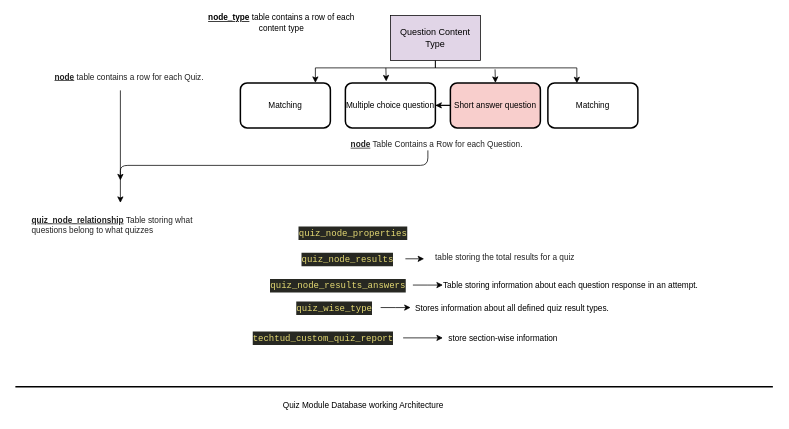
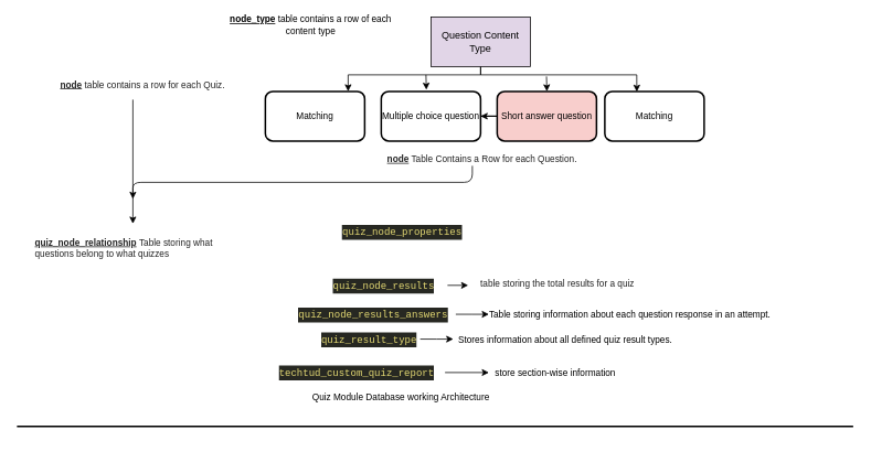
- <mxCell id="20" value="&lt;div style=&quot;color: rgb(248 , 248 , 242) ; background-color: rgb(39 , 40 , 34) ; font-family: &amp;#34;menlo&amp;#34; , &amp;#34;monaco&amp;#34; , &amp;#34;courier new&amp;#34; , monospace ; font-size: 12px ; line-height: 18px&quot;&gt;&lt;span style=&quot;color: #e6db74&quot;&gt;quiz_node_properties&lt;/span&gt;&lt;/div&gt;" style="text;html=1;align=center;verticalAlign=middle;resizable=0;points=[];autosize=1;strokeColor=none;fontSize=11;" parent="1" vertex="1"><mxGeometry x="390" y="300" width="160" height="20" as="geometry" /></mxCell>
+ <mxCell id="20" value="&lt;div style=&quot;color: rgb(248 , 248 , 242) ; background-color: rgb(39 , 40 , 34) ; font-family: &amp;#34;menlo&amp;#34; , &amp;#34;monaco&amp;#34; , &amp;#34;courier new&amp;#34; , monospace ; font-size: 12px ; line-height: 18px&quot;&gt;&lt;span style=&quot;color: #e6db74&quot;&gt;quiz_node_properties&lt;/span&gt;&lt;/div&gt;" style="text;html=1;align=center;verticalAlign=middle;resizable=0;points=[];autosize=1;strokeColor=none;fontSize=11;" parent="1" vertex="1"><mxGeometry x="405" y="270" width="160" height="20" as="geometry" /></mxCell>
- <mxCell id="27" value="&lt;div style=&quot;color: rgb(248 , 248 , 242) ; background-color: rgb(39 , 40 , 34) ; font-family: &amp;#34;menlo&amp;#34; , &amp;#34;monaco&amp;#34; , &amp;#34;courier new&amp;#34; , monospace ; font-size: 12px ; line-height: 18px&quot;&gt;&lt;span style=&quot;color: #e6db74&quot;&gt;quiz_wise_type&lt;/span&gt;&lt;/div&gt;" style="text;html=1;align=center;verticalAlign=middle;resizable=0;points=[];autosize=1;strokeColor=none;fontSize=11;" parent="1" vertex="1"><mxGeometry x="380" y="400" width="130" height="20" as="geometry" /></mxCell>
+ <mxCell id="27" value="&lt;div style=&quot;color: rgb(248 , 248 , 242) ; background-color: rgb(39 , 40 , 34) ; font-family: &amp;#34;menlo&amp;#34; , &amp;#34;monaco&amp;#34; , &amp;#34;courier new&amp;#34; , monospace ; font-size: 12px ; line-height: 18px&quot;&gt;&lt;span style=&quot;color: #e6db74&quot;&gt;quiz_result_type&lt;/span&gt;&lt;/div&gt;" style="text;html=1;align=center;verticalAlign=middle;resizable=0;points=[];autosize=1;strokeColor=none;fontSize=11;" parent="1" vertex="1"><mxGeometry x="380" y="400" width="130" height="20" as="geometry" /></mxCell>
- <mxCell id="35" value="Quiz Module Database working Architecture&amp;nbsp;" style="text;html=1;align=center;verticalAlign=middle;resizable=0;points=[];autosize=1;strokeColor=none;fontSize=11;" parent="1" vertex="1"><mxGeometry x="370" y="530" width="230" height="20" as="geometry" /></mxCell>
+ <mxCell id="35" value="Quiz Module Database working Architecture&amp;nbsp;" style="text;html=1;align=center;verticalAlign=middle;resizable=0;points=[];autosize=1;strokeColor=none;fontSize=11;" parent="1" vertex="1"><mxGeometry x="370" y="470" width="230" height="20" as="geometry" /></mxCell>
